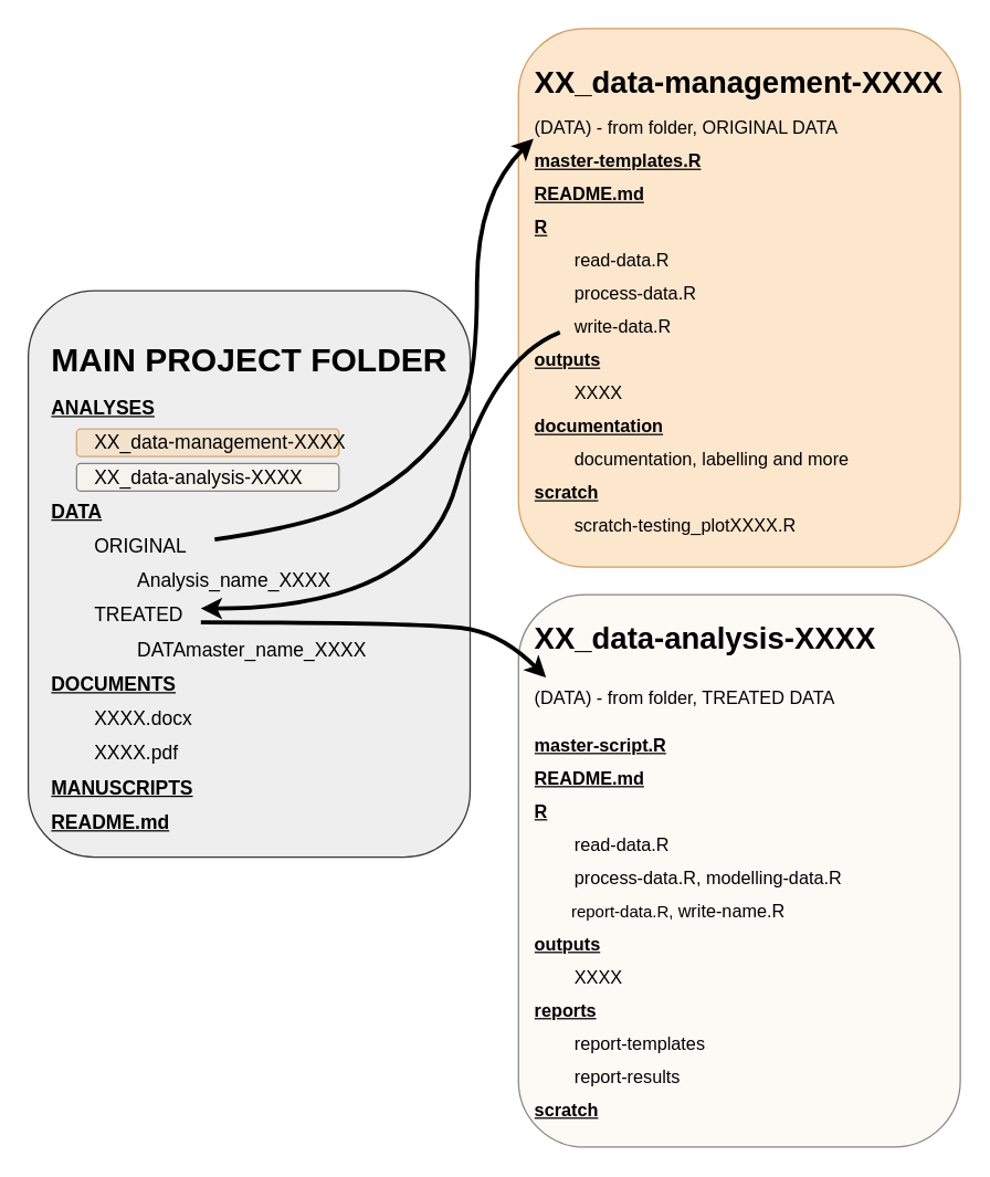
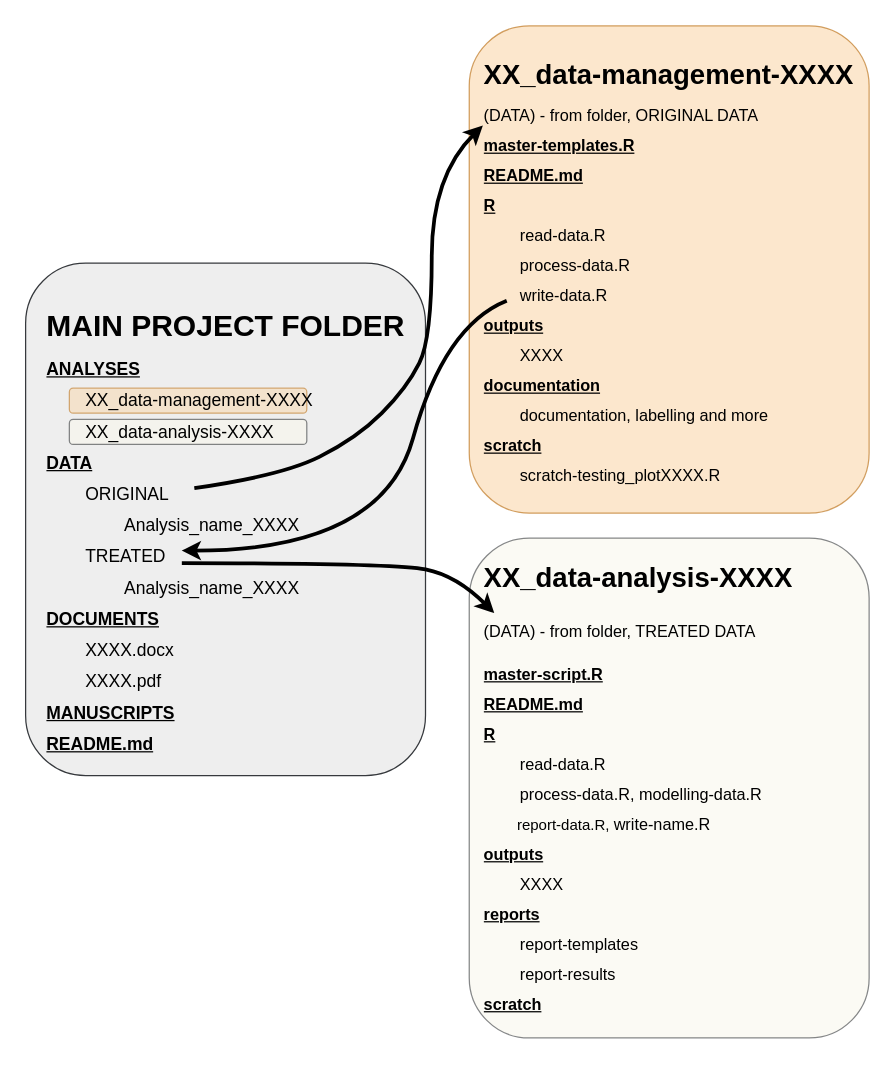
- <mxCell id="9" value="&lt;div style=&quot;line-height: 100%;&quot;&gt;&lt;h1 style=&quot;margin-top: 0px; line-height: 100%;&quot;&gt;MAIN PROJECT FOLDER&lt;/h1&gt;&lt;p&gt;&lt;u&gt;&lt;b&gt;&lt;font style=&quot;font-size: 14px;&quot;&gt;ANALYSES&lt;/font&gt;&lt;/b&gt;&lt;/u&gt;&lt;/p&gt;&lt;p&gt;&lt;font style=&quot;font-size: 14px;&quot;&gt;&lt;span style=&quot;white-space: pre;&quot;&gt;&#09;&lt;/span&gt;XX_data-management-XXXX&lt;br&gt;&lt;/font&gt;&lt;/p&gt;&lt;p&gt;&lt;font style=&quot;font-size: 14px;&quot;&gt;&lt;span style=&quot;white-space: pre;&quot;&gt;&#09;&lt;/span&gt;XX_data-analysis-XXXX&lt;br&gt;&lt;/font&gt;&lt;/p&gt;&lt;p&gt;&lt;u&gt;&lt;b&gt;&lt;font style=&quot;font-size: 14px;&quot;&gt;DATA&lt;/font&gt;&lt;/b&gt;&lt;/u&gt;&lt;/p&gt;&lt;p&gt;&lt;font style=&quot;font-size: 14px;&quot;&gt;&lt;span style=&quot;white-space: pre;&quot;&gt;&#09;&lt;/span&gt;ORIGINAL&lt;/font&gt;&lt;/p&gt;&lt;p&gt;&lt;font style=&quot;font-size: 14px;&quot;&gt;&lt;span style=&quot;white-space: pre;&quot;&gt;&#09;&lt;span style=&quot;white-space: pre;&quot;&gt;&#09;&lt;/span&gt;A&lt;/span&gt;nalysis_name_XXXX&lt;br&gt;&lt;/font&gt;&lt;/p&gt;&lt;p&gt;&lt;font style=&quot;font-size: 14px;&quot;&gt;&lt;span style=&quot;white-space: pre;&quot;&gt;&#09;&lt;/span&gt;TREATED&lt;br&gt;&lt;/font&gt;&lt;/p&gt;&lt;p&gt;&lt;font style=&quot;font-size: 14px;&quot;&gt;&lt;span style=&quot;white-space: pre;&quot;&gt;&#09;&lt;/span&gt;&lt;span style=&quot;white-space: pre;&quot;&gt;&#09;&lt;/span&gt;DATAmaster_name_XXXX&lt;br&gt;&lt;/font&gt;&lt;/p&gt;&lt;p&gt;&lt;u&gt;&lt;b&gt;&lt;font style=&quot;font-size: 14px;&quot;&gt;DOCUMENTS&lt;/font&gt;&lt;/b&gt;&lt;/u&gt;&lt;/p&gt;&lt;p&gt;&lt;font style=&quot;font-size: 14px;&quot;&gt;&lt;span style=&quot;white-space: pre;&quot;&gt;&#09;&lt;/span&gt;XXXX.docx&lt;br&gt;&lt;/font&gt;&lt;/p&gt;&lt;p&gt;&lt;font style=&quot;font-size: 14px;&quot;&gt;&lt;span style=&quot;white-space: pre;&quot;&gt;&#09;&lt;/span&gt;XXXX.pdf&lt;br&gt;&lt;/font&gt;&lt;/p&gt;&lt;p&gt;&lt;b&gt;&lt;u&gt;&lt;font style=&quot;font-size: 14px;&quot;&gt;MANUSCRIPTS&lt;/font&gt;&lt;/u&gt;&lt;/b&gt;&lt;/p&gt;&lt;p&gt;&lt;u&gt;&lt;b&gt;&lt;font style=&quot;font-size: 14px;&quot;&gt;README.md&lt;/font&gt;&lt;/b&gt;&lt;/u&gt;&lt;/p&gt;&lt;p&gt;&lt;/p&gt;&lt;/div&gt;" style="text;html=1;whiteSpace=wrap;overflow=hidden;rounded=0;" vertex="1" parent="1"><mxGeometry x="35" y="242" width="290" height="358" as="geometry" /></mxCell>
+ <mxCell id="9" value="&lt;div style=&quot;line-height: 100%;&quot;&gt;&lt;h1 style=&quot;margin-top: 0px; line-height: 100%;&quot;&gt;MAIN PROJECT FOLDER&lt;/h1&gt;&lt;p&gt;&lt;u&gt;&lt;b&gt;&lt;font style=&quot;font-size: 14px;&quot;&gt;ANALYSES&lt;/font&gt;&lt;/b&gt;&lt;/u&gt;&lt;/p&gt;&lt;p&gt;&lt;font style=&quot;font-size: 14px;&quot;&gt;&lt;span style=&quot;white-space: pre;&quot;&gt;&#09;&lt;/span&gt;XX_data-management-XXXX&lt;br&gt;&lt;/font&gt;&lt;/p&gt;&lt;p&gt;&lt;font style=&quot;font-size: 14px;&quot;&gt;&lt;span style=&quot;white-space: pre;&quot;&gt;&#09;&lt;/span&gt;XX_data-analysis-XXXX&lt;br&gt;&lt;/font&gt;&lt;/p&gt;&lt;p&gt;&lt;u&gt;&lt;b&gt;&lt;font style=&quot;font-size: 14px;&quot;&gt;DATA&lt;/font&gt;&lt;/b&gt;&lt;/u&gt;&lt;/p&gt;&lt;p&gt;&lt;font style=&quot;font-size: 14px;&quot;&gt;&lt;span style=&quot;white-space: pre;&quot;&gt;&#09;&lt;/span&gt;ORIGINAL&lt;/font&gt;&lt;/p&gt;&lt;p&gt;&lt;font style=&quot;font-size: 14px;&quot;&gt;&lt;span style=&quot;white-space: pre;&quot;&gt;&#09;&lt;span style=&quot;white-space: pre;&quot;&gt;&#09;&lt;/span&gt;A&lt;/span&gt;nalysis_name_XXXX&lt;br&gt;&lt;/font&gt;&lt;/p&gt;&lt;p&gt;&lt;font style=&quot;font-size: 14px;&quot;&gt;&lt;span style=&quot;white-space: pre;&quot;&gt;&#09;&lt;/span&gt;TREATED&lt;br&gt;&lt;/font&gt;&lt;/p&gt;&lt;p&gt;&lt;font style=&quot;font-size: 14px;&quot;&gt;&lt;span style=&quot;white-space: pre;&quot;&gt;&#09;&lt;/span&gt;&lt;span style=&quot;white-space: pre;&quot;&gt;&#09;&lt;/span&gt;Analysis_name_XXXX&lt;br&gt;&lt;/font&gt;&lt;/p&gt;&lt;p&gt;&lt;u&gt;&lt;b&gt;&lt;font style=&quot;font-size: 14px;&quot;&gt;DOCUMENTS&lt;/font&gt;&lt;/b&gt;&lt;/u&gt;&lt;/p&gt;&lt;p&gt;&lt;font style=&quot;font-size: 14px;&quot;&gt;&lt;span style=&quot;white-space: pre;&quot;&gt;&#09;&lt;/span&gt;XXXX.docx&lt;br&gt;&lt;/font&gt;&lt;/p&gt;&lt;p&gt;&lt;font style=&quot;font-size: 14px;&quot;&gt;&lt;span style=&quot;white-space: pre;&quot;&gt;&#09;&lt;/span&gt;XXXX.pdf&lt;br&gt;&lt;/font&gt;&lt;/p&gt;&lt;p&gt;&lt;b&gt;&lt;u&gt;&lt;font style=&quot;font-size: 14px;&quot;&gt;MANUSCRIPTS&lt;/font&gt;&lt;/u&gt;&lt;/b&gt;&lt;/p&gt;&lt;p&gt;&lt;u&gt;&lt;b&gt;&lt;font style=&quot;font-size: 14px;&quot;&gt;README.md&lt;/font&gt;&lt;/b&gt;&lt;/u&gt;&lt;/p&gt;&lt;p&gt;&lt;/p&gt;&lt;/div&gt;" style="text;html=1;whiteSpace=wrap;overflow=hidden;rounded=0;" vertex="1" parent="1"><mxGeometry x="35" y="242" width="290" height="358" as="geometry" /></mxCell>
